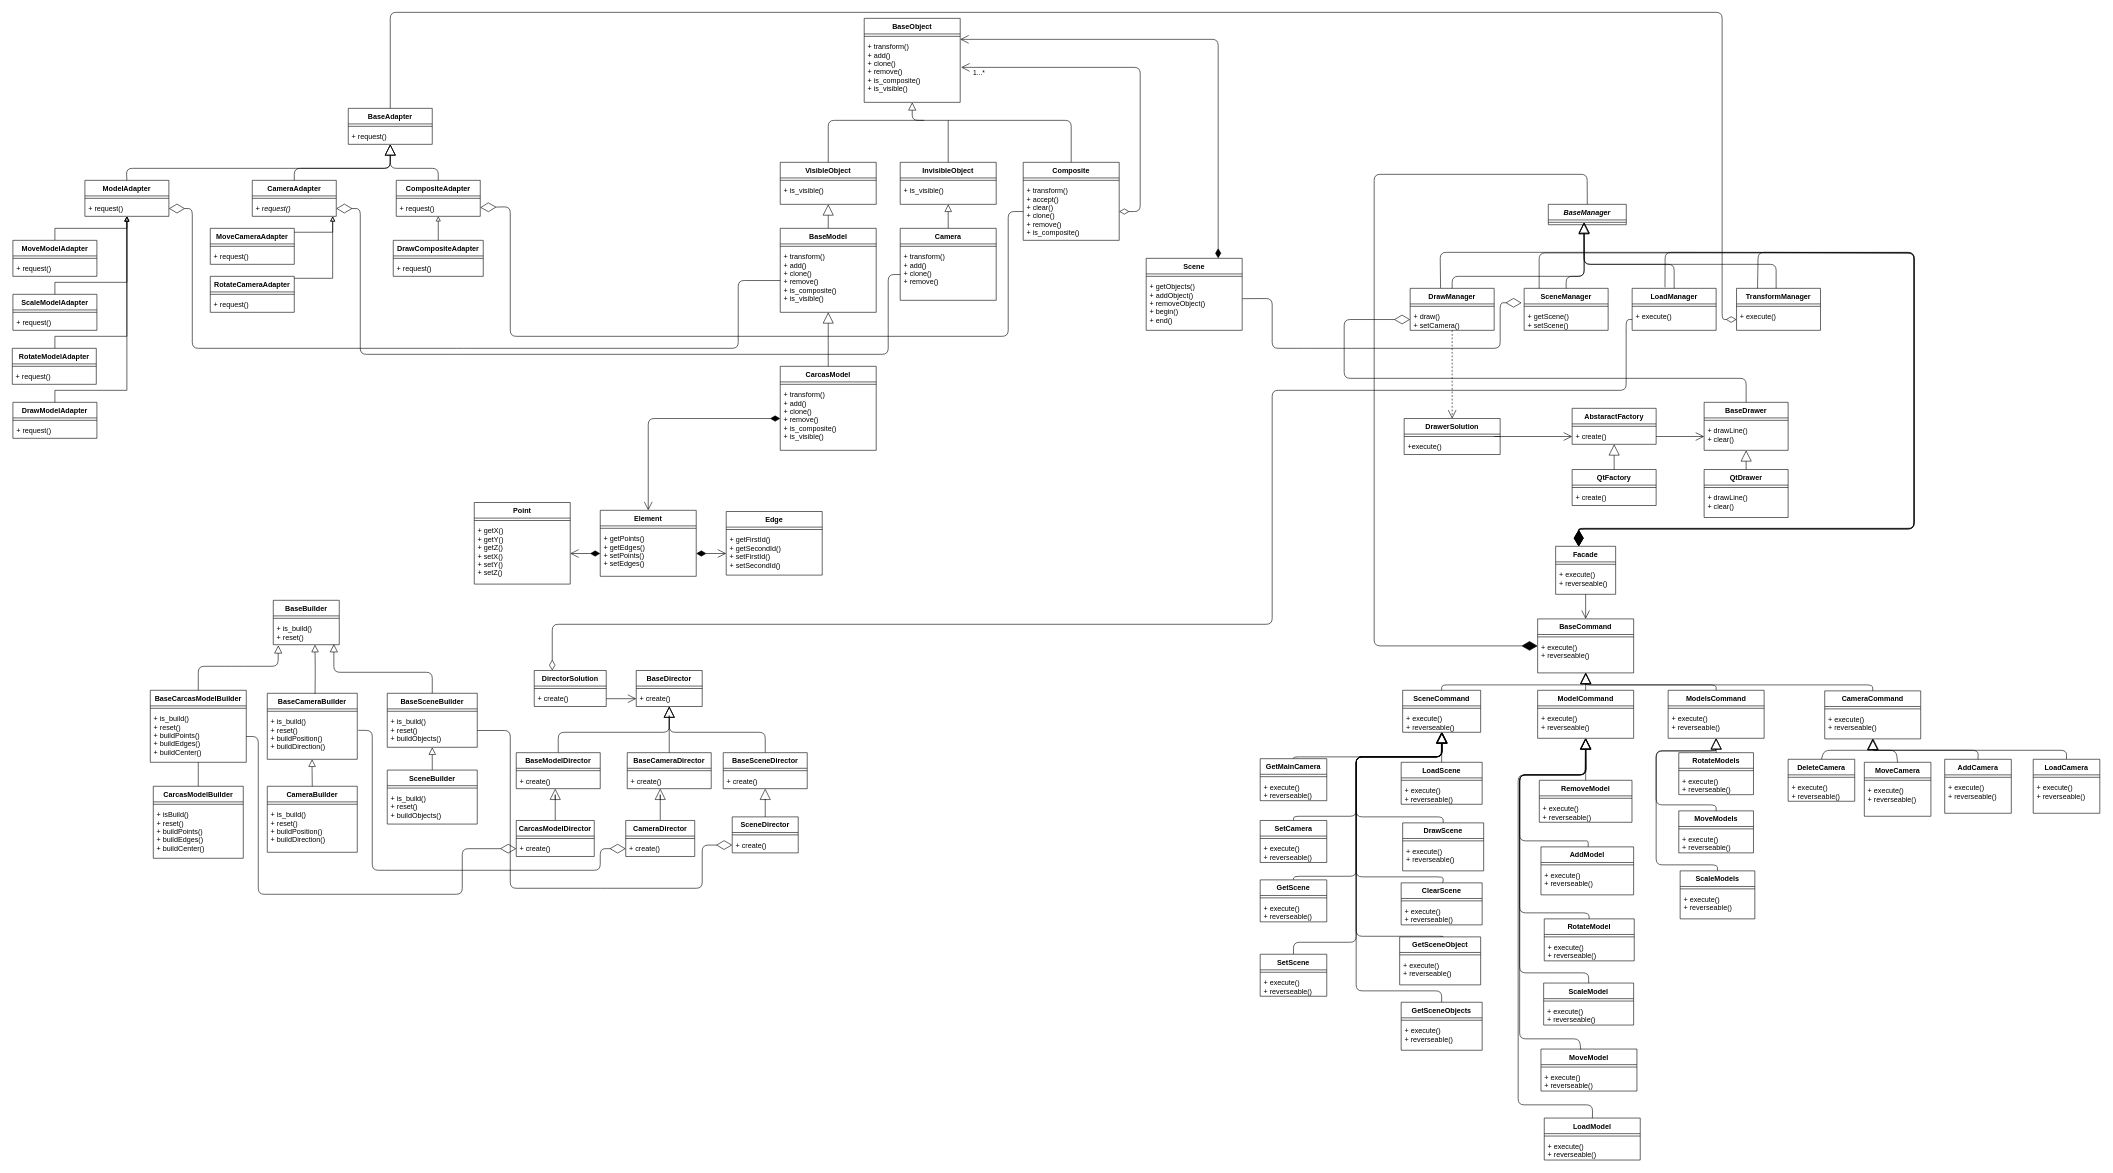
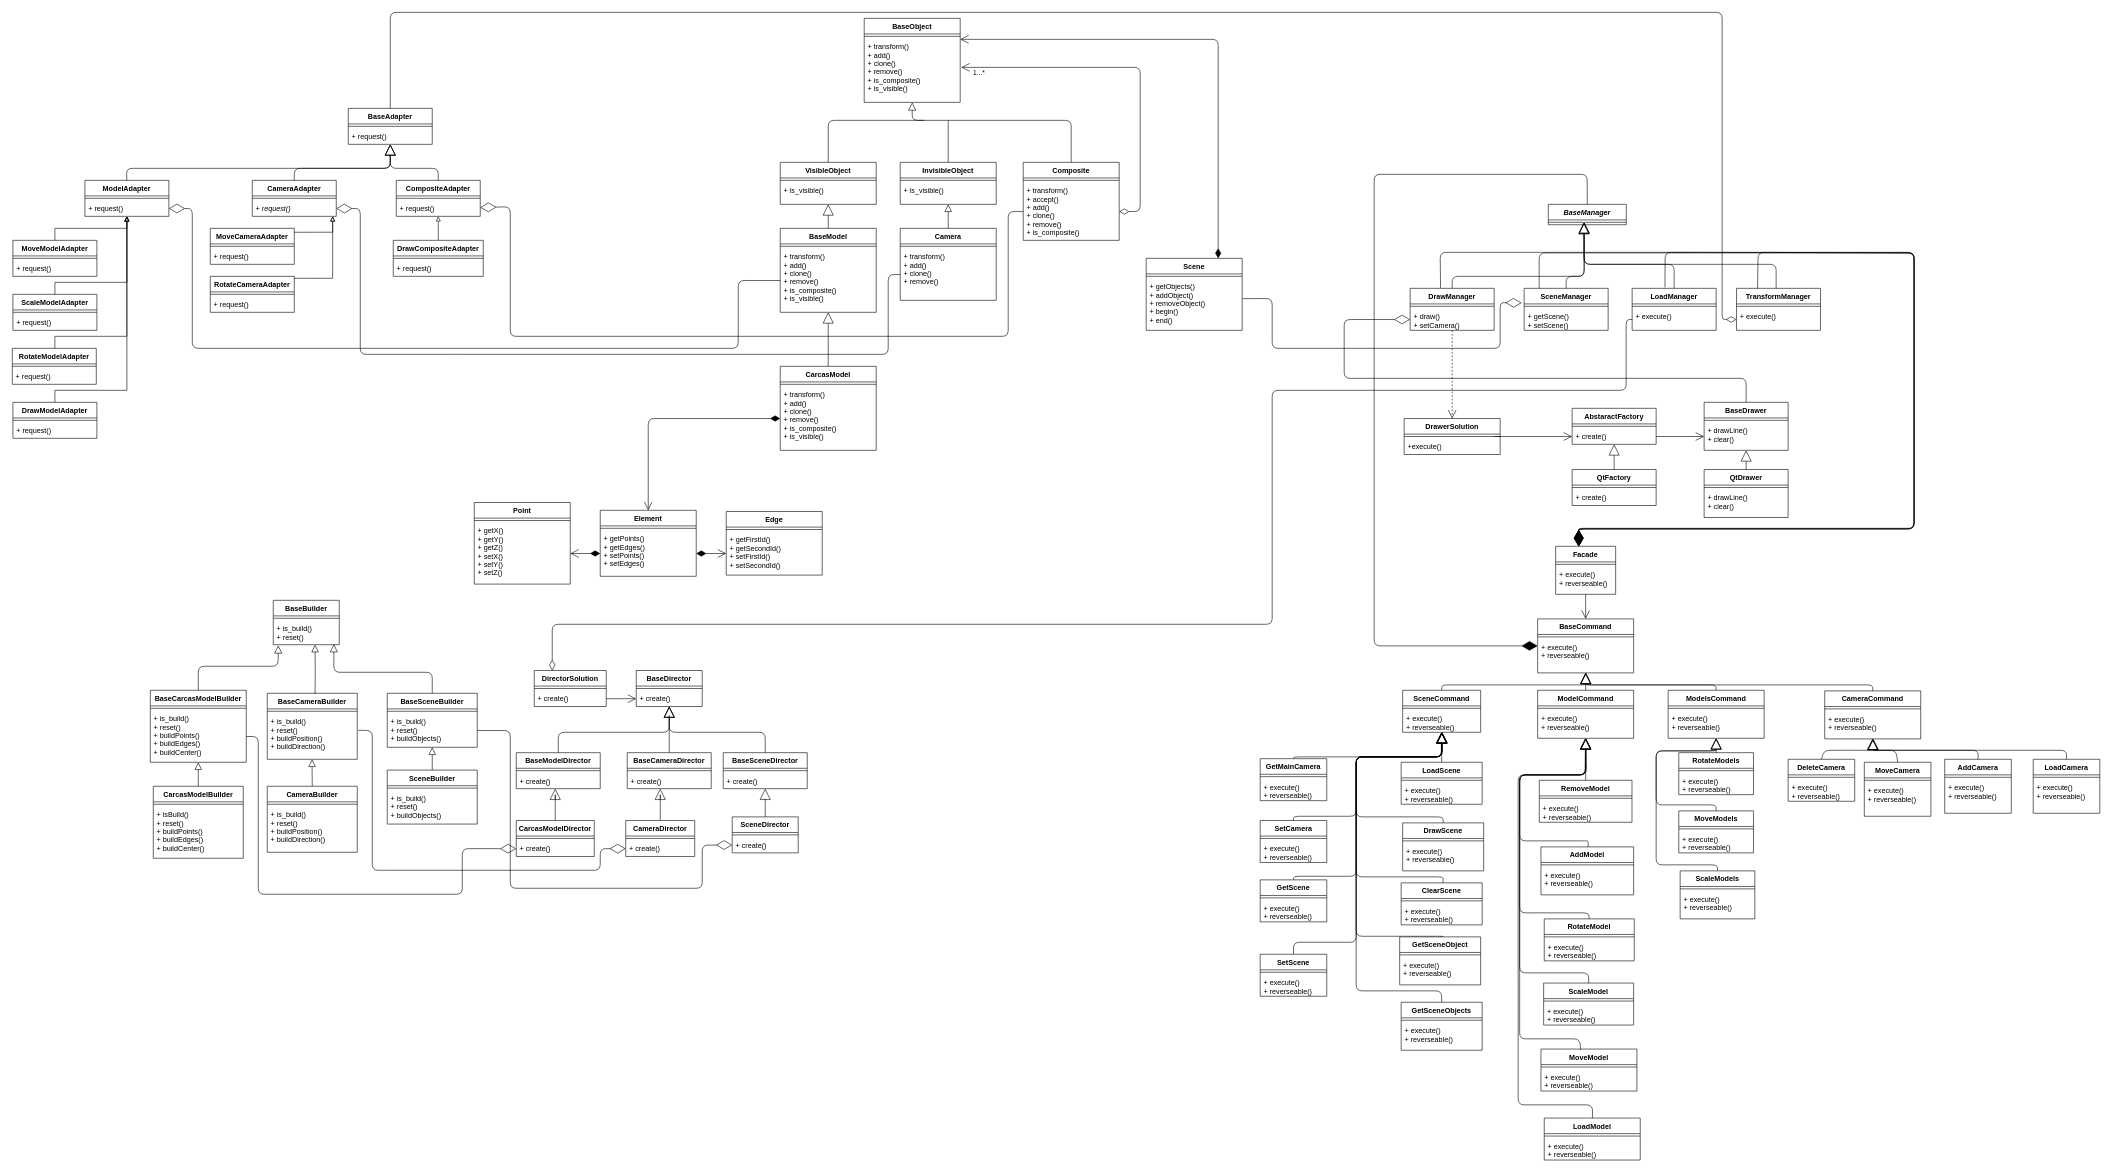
- <mxCell id="65" value="+ transform()&#10;+ accept()&#10;+ clear()&#10;+ clone()&#10;+ remove()&#10;+ is_composite()&#10;" style="text;strokeColor=none;fillColor=none;align=left;verticalAlign=top;spacingLeft=4;spacingRight=4;overflow=hidden;rotatable=0;points=[[0,0.5],[1,0.5]];portConstraint=eastwest;" parent="63" vertex="1"><mxGeometry y="34" width="160" height="96" as="geometry" /></mxCell>
+ <mxCell id="65" value="+ transform()&#10;+ accept()&#10;+ add()&#10;+ clone()&#10;+ remove()&#10;+ is_composite()&#10;" style="text;strokeColor=none;fillColor=none;align=left;verticalAlign=top;spacingLeft=4;spacingRight=4;overflow=hidden;rotatable=0;points=[[0,0.5],[1,0.5]];portConstraint=eastwest;" parent="63" vertex="1"><mxGeometry y="34" width="160" height="96" as="geometry" /></mxCell>
- <mxCell id="31" value="" style="endArrow=none;endSize=10;endFill=0;html=1;exitX=0.5;exitY=0;exitDx=0;exitDy=0;" parent="1" source="28" target="26" edge="1"><mxGeometry width="160" relative="1" as="geometry"><mxPoint x="925" y="1340" as="sourcePoint" /><mxPoint x="327" y="1272" as="targetPoint" /><Array as="points" /></mxGeometry></mxCell>
+ <mxCell id="31" value="" style="endArrow=block;endSize=10;endFill=0;html=1;exitX=0.5;exitY=0;exitDx=0;exitDy=0;" parent="1" source="28" target="26" edge="1"><mxGeometry width="160" relative="1" as="geometry"><mxPoint x="925" y="1340" as="sourcePoint" /><mxPoint x="327" y="1272" as="targetPoint" /><Array as="points" /></mxGeometry></mxCell>
